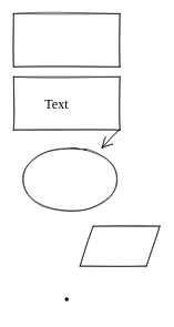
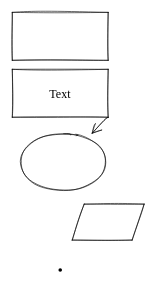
- <mxCell id="6" value="Text" style="text;strokeColor=none;fillColor=none;html=1;align=center;verticalAlign=middle;whiteSpace=wrap;rounded=0;sketch=1;hachureGap=4;fontFamily=Architects Daughter;fontSource=https%3A%2F%2Ffonts.googleapis.com%2Fcss%3Ffamily%3DArchitects%2BDaughter;fontSize=20;" vertex="1" parent="1"><mxGeometry x="55" y="140" width="60" height="30" as="geometry" /></mxCell>
+ <mxCell id="6" value="Text" style="text;strokeColor=none;fillColor=none;html=1;align=center;verticalAlign=middle;whiteSpace=wrap;rounded=0;sketch=1;hachureGap=4;fontFamily=Architects Daughter;fontSource=https%3A%2F%2Ffonts.googleapis.com%2Fcss%3Ffamily%3DArchitects%2BDaughter;fontSize=20;" vertex="1" parent="1"><mxGeometry x="70" y="140" width="60" height="30" as="geometry" /></mxCell>
